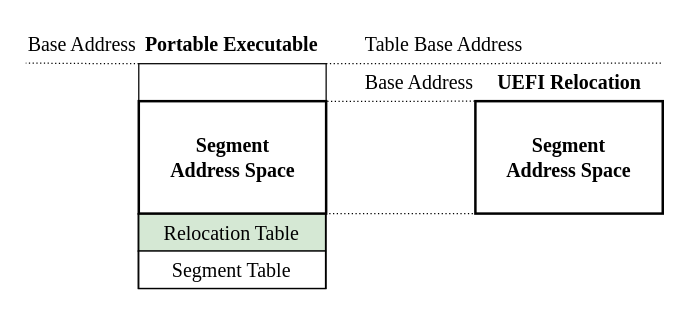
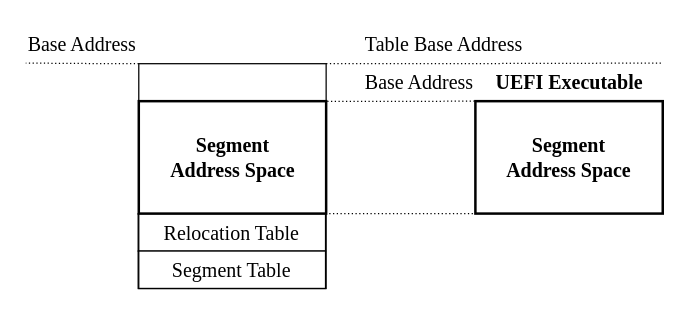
- <mxCell id="9" value="&lt;b&gt;Portable Executable&lt;/b&gt;" style="text;html=1;strokeColor=none;fillColor=none;align=center;verticalAlign=middle;whiteSpace=wrap;rounded=0;fontFamily=LMRoman10-Regular;fontSize=16;fontColor=default;" parent="1" vertex="1"><mxGeometry x="110" y="20" width="150" height="30" as="geometry" /></mxCell>
- <mxCell id="10" value="&lt;b&gt;UEFI Relocation&lt;/b&gt;" style="text;html=1;strokeColor=none;fillColor=none;align=center;verticalAlign=middle;whiteSpace=wrap;rounded=0;fontFamily=LMRoman10-Regular;fontSize=16;fontColor=default;" parent="1" vertex="1"><mxGeometry x="380" y="50" width="150.5" height="30" as="geometry" /></mxCell>
+ <mxCell id="10" value="&lt;b&gt;UEFI Executable&lt;/b&gt;" style="text;html=1;strokeColor=none;fillColor=none;align=center;verticalAlign=middle;whiteSpace=wrap;rounded=0;fontFamily=LMRoman10-Regular;fontSize=16;fontColor=default;" parent="1" vertex="1"><mxGeometry x="380" y="50" width="150.5" height="30" as="geometry" /></mxCell>
- <mxCell id="3" value="&lt;font style=&quot;font-size: 16px;&quot; face=&quot;LMRoman10-Regular&quot;&gt;Relocation Table&lt;br&gt;&lt;/font&gt;" style="rounded=0;whiteSpace=wrap;html=1;fillColor=#d5e8d4;" parent="1" vertex="1"><mxGeometry x="110" y="170.5" width="150" height="30" as="geometry" /></mxCell>
+ <mxCell id="3" value="&lt;font style=&quot;font-size: 16px;&quot; face=&quot;LMRoman10-Regular&quot;&gt;Relocation Table&lt;br&gt;&lt;/font&gt;" style="rounded=0;whiteSpace=wrap;html=1;" parent="1" vertex="1"><mxGeometry x="110" y="170.5" width="150" height="30" as="geometry" /></mxCell>
